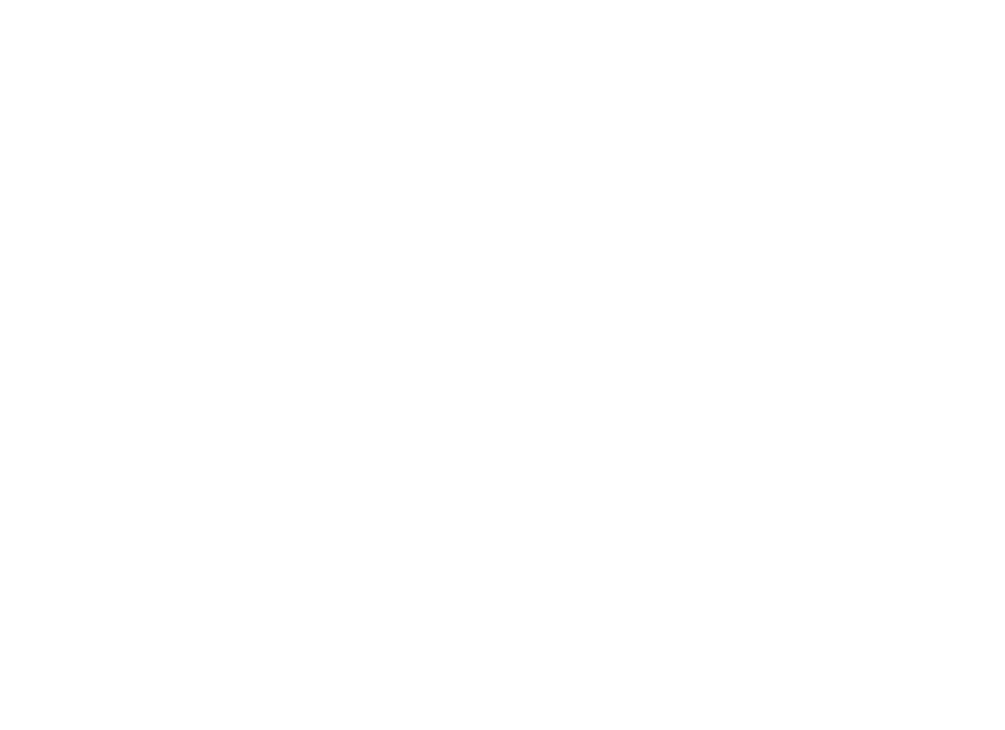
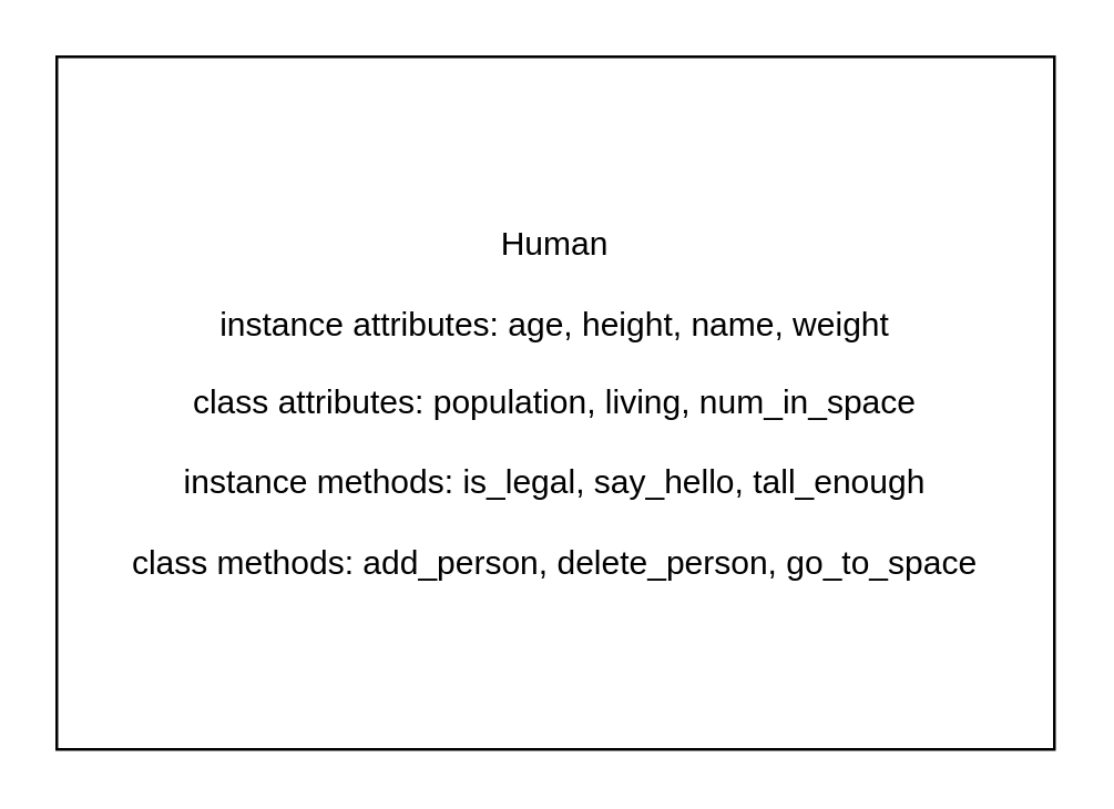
+ <mxCell id="2" value="Human&lt;br&gt;&lt;br&gt;instance attributes: age, height, name, weight&lt;br&gt;&lt;br&gt;class attributes: population, living, num_in_space&lt;br&gt;&lt;br&gt;instance methods: is_legal, say_hello, tall_enough&lt;br&gt;&lt;br&gt;class methods: add_person, delete_person, go_to_space" style="whiteSpace=wrap;html=1;" parent="1" vertex="1"><mxGeometry x="20" y="20" width="360" height="250" as="geometry" /></mxCell>
